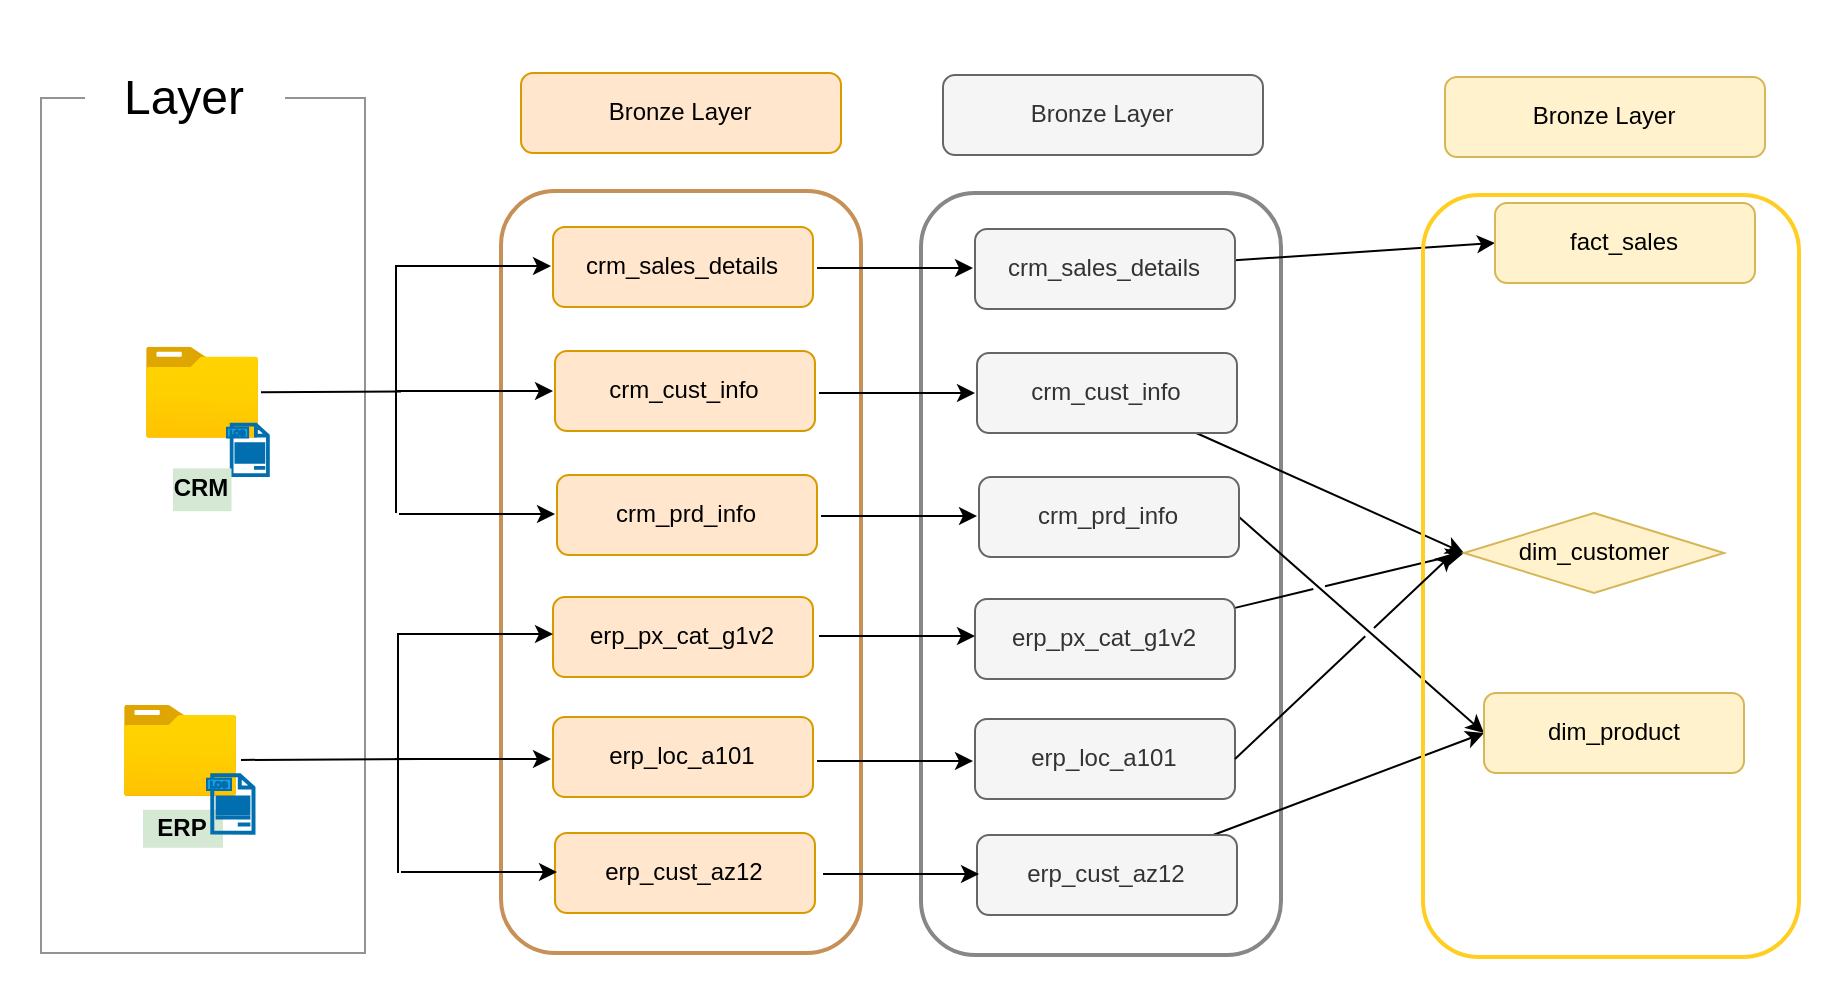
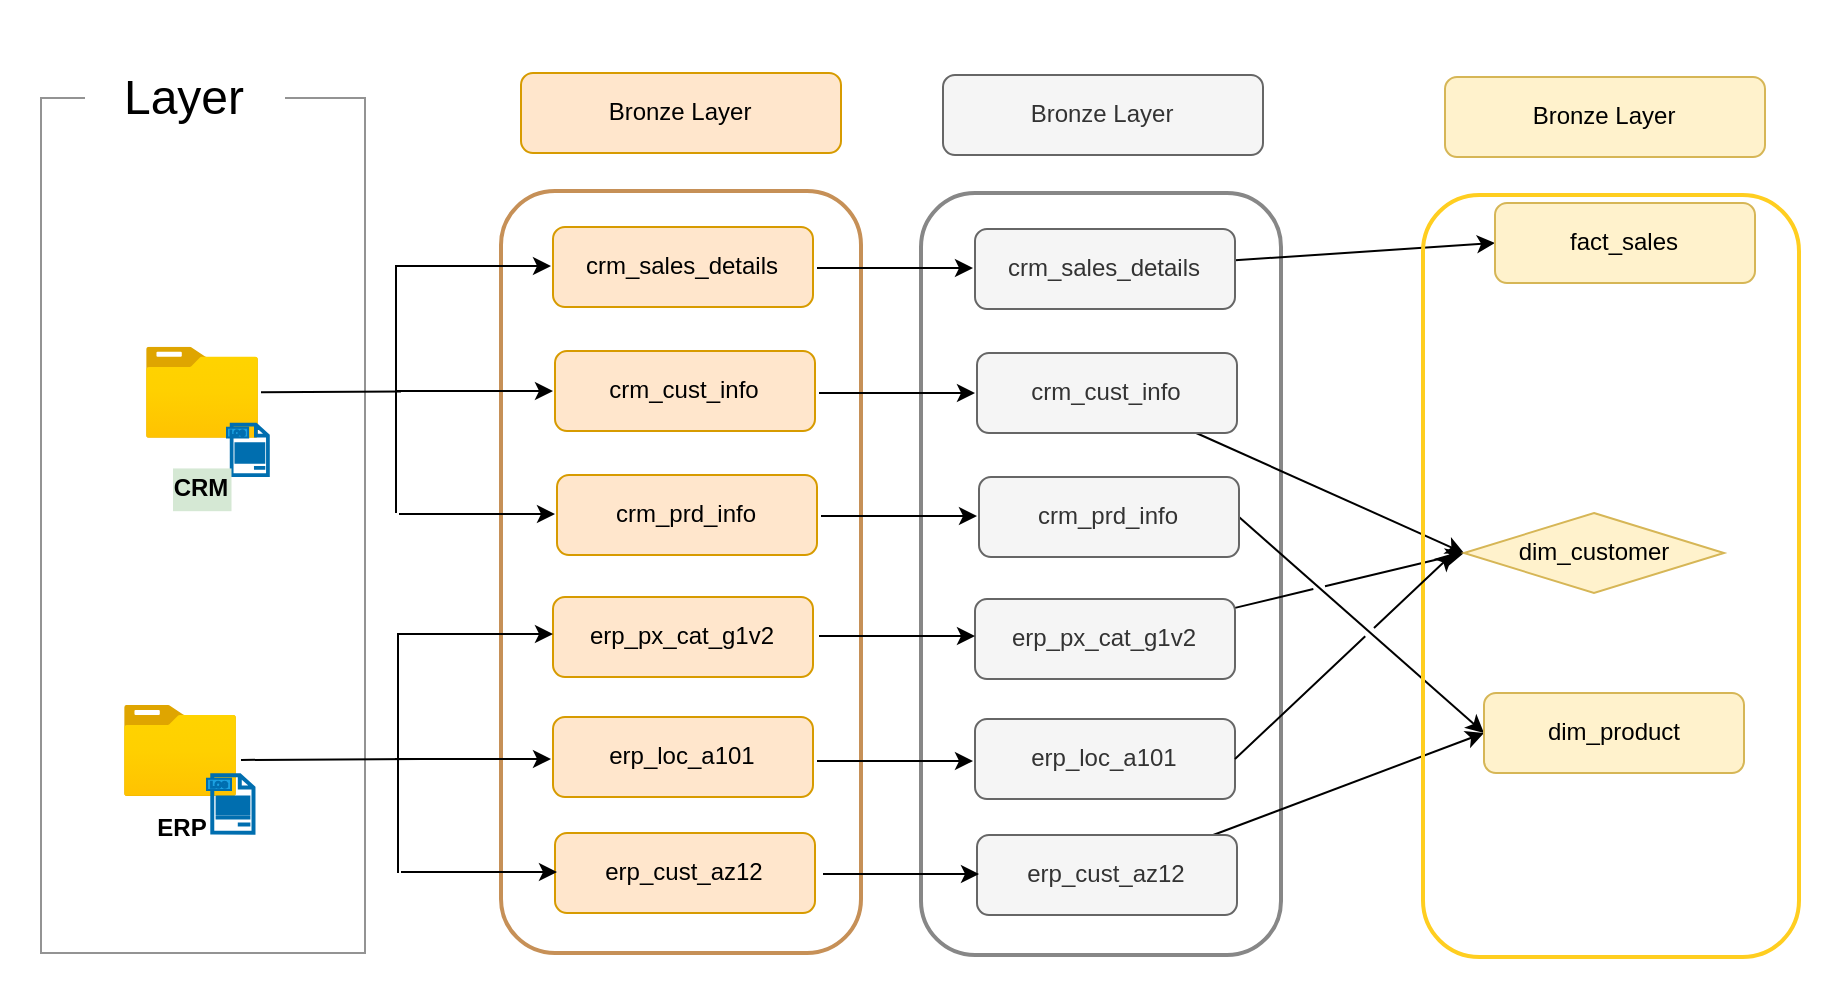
- <mxCell id="11" value="&lt;b&gt;ERP&lt;/b&gt;" style="rounded=0;whiteSpace=wrap;html=1;strokeColor=none;fillColor=#d5e8d4;" vertex="1" parent="2"><mxGeometry x="51" y="384.375" width="40" height="19" as="geometry" /></mxCell>
+ <mxCell id="11" value="&lt;b&gt;ERP&lt;/b&gt;" style="rounded=0;whiteSpace=wrap;html=1;strokeColor=none;" vertex="1" parent="2"><mxGeometry x="51" y="384.375" width="40" height="19" as="geometry" /></mxCell>
